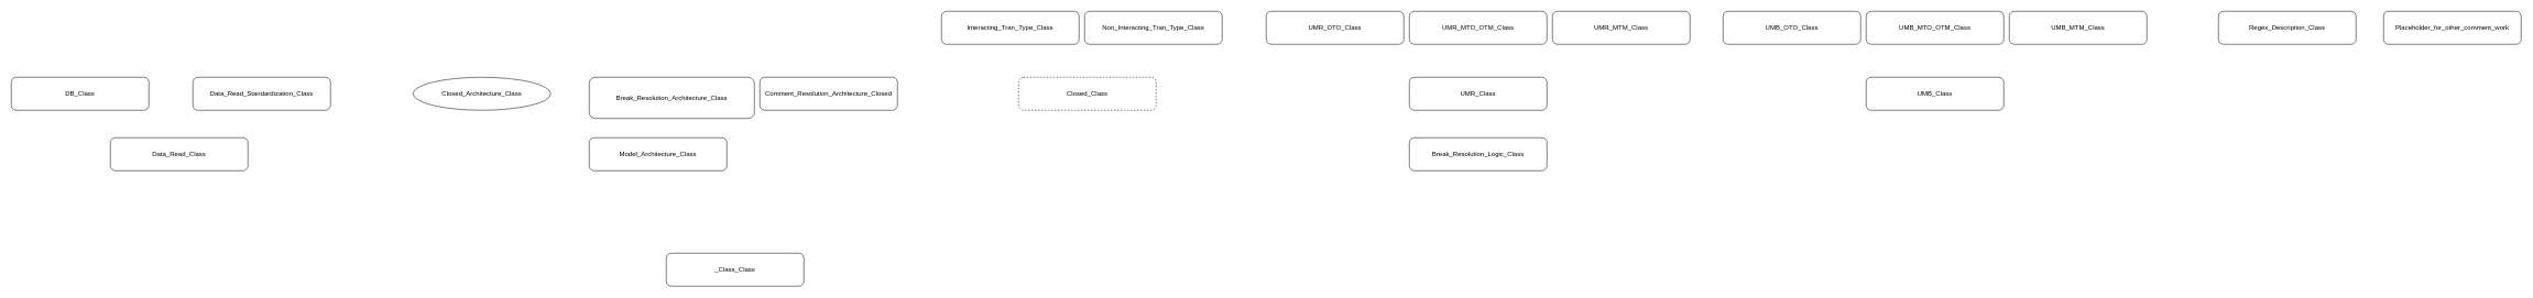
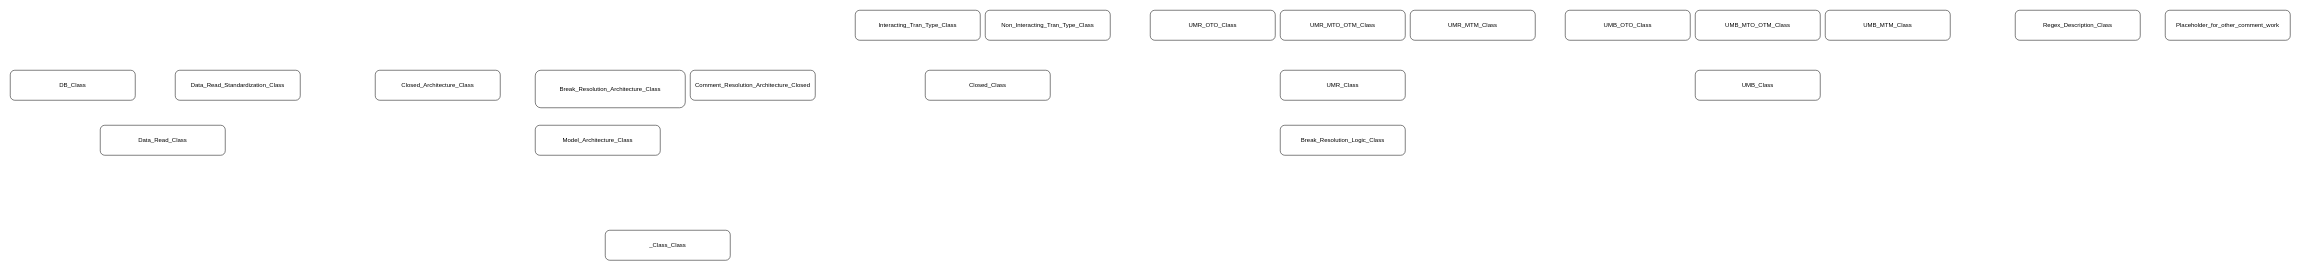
- <mxCell id="21" value="Closed_Architecture_Class" style="ellipse;whiteSpace=wrap;html=1;" vertex="1" parent="1"><mxGeometry x="750" y="140" width="250" height="60" as="geometry" /></mxCell>
+ <mxCell id="21" value="Closed_Architecture_Class" style="rounded=1;whiteSpace=wrap;html=1;" vertex="1" parent="1"><mxGeometry x="750" y="140" width="250" height="60" as="geometry" /></mxCell>
- <mxCell id="9" value="Closed_Class" style="rounded=1;whiteSpace=wrap;html=1;dashed=1;" vertex="1" parent="1"><mxGeometry x="1850" y="140" width="250" height="60" as="geometry" /></mxCell>
+ <mxCell id="9" value="Closed_Class" style="rounded=1;whiteSpace=wrap;html=1;" vertex="1" parent="1"><mxGeometry x="1850" y="140" width="250" height="60" as="geometry" /></mxCell>
